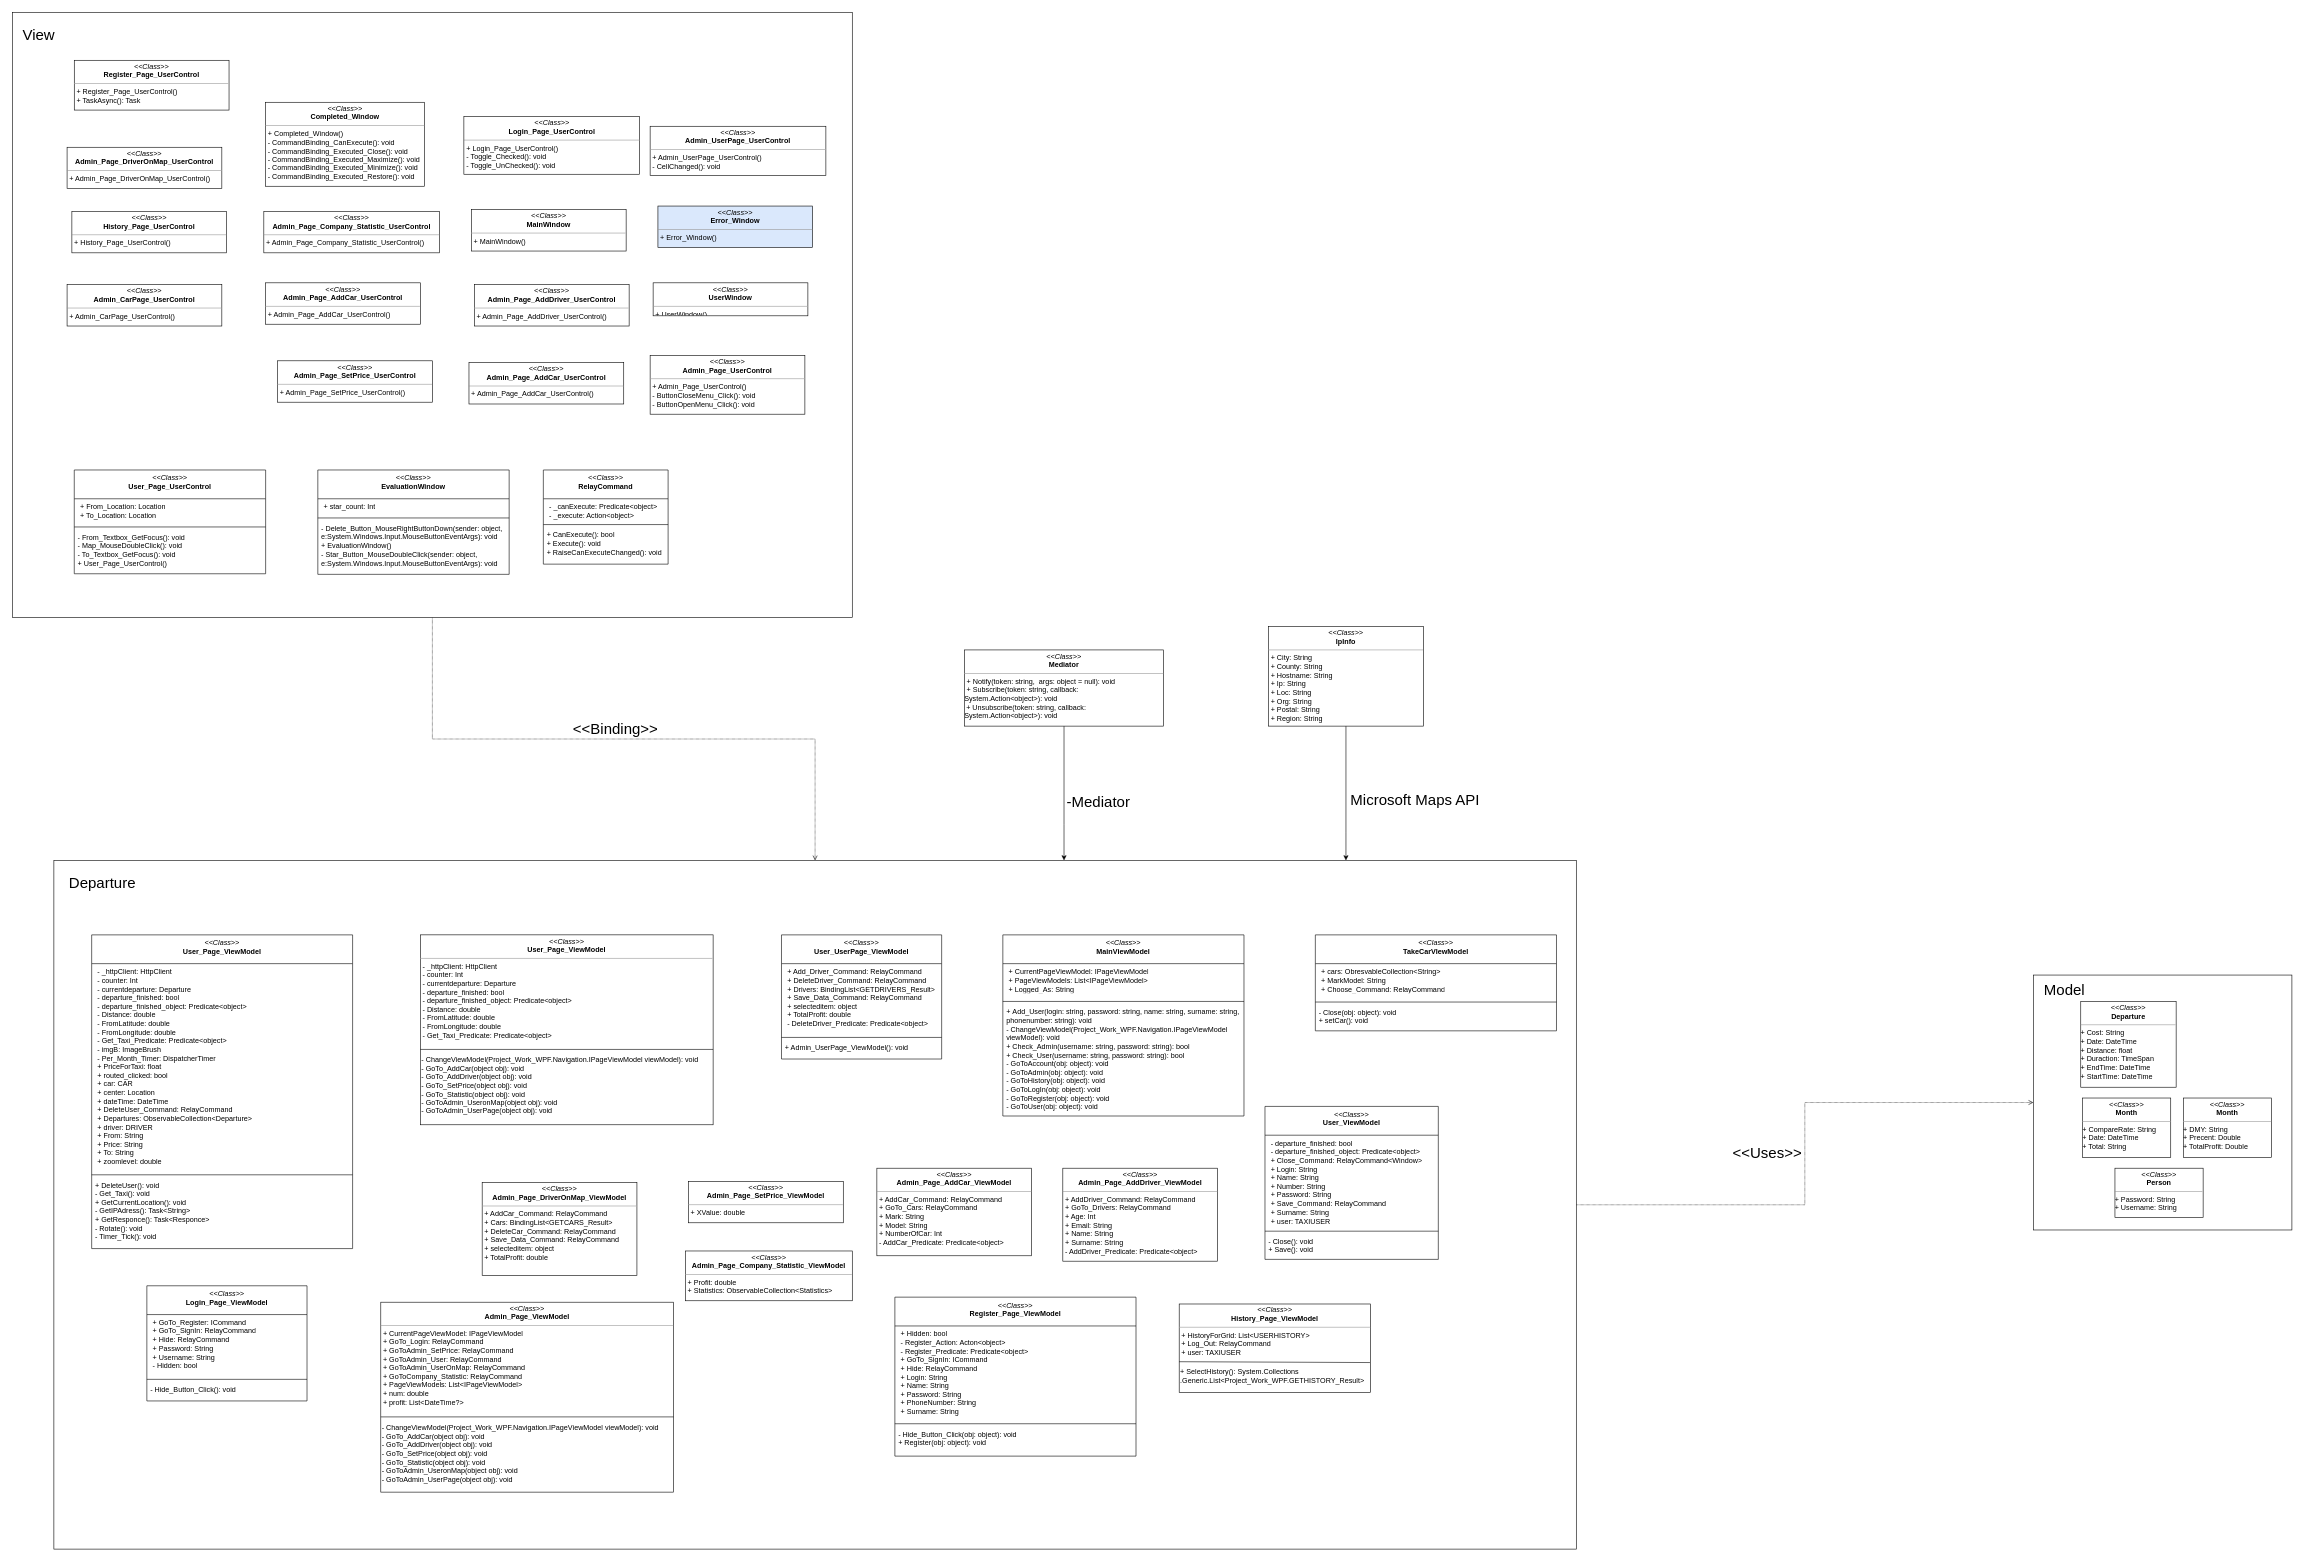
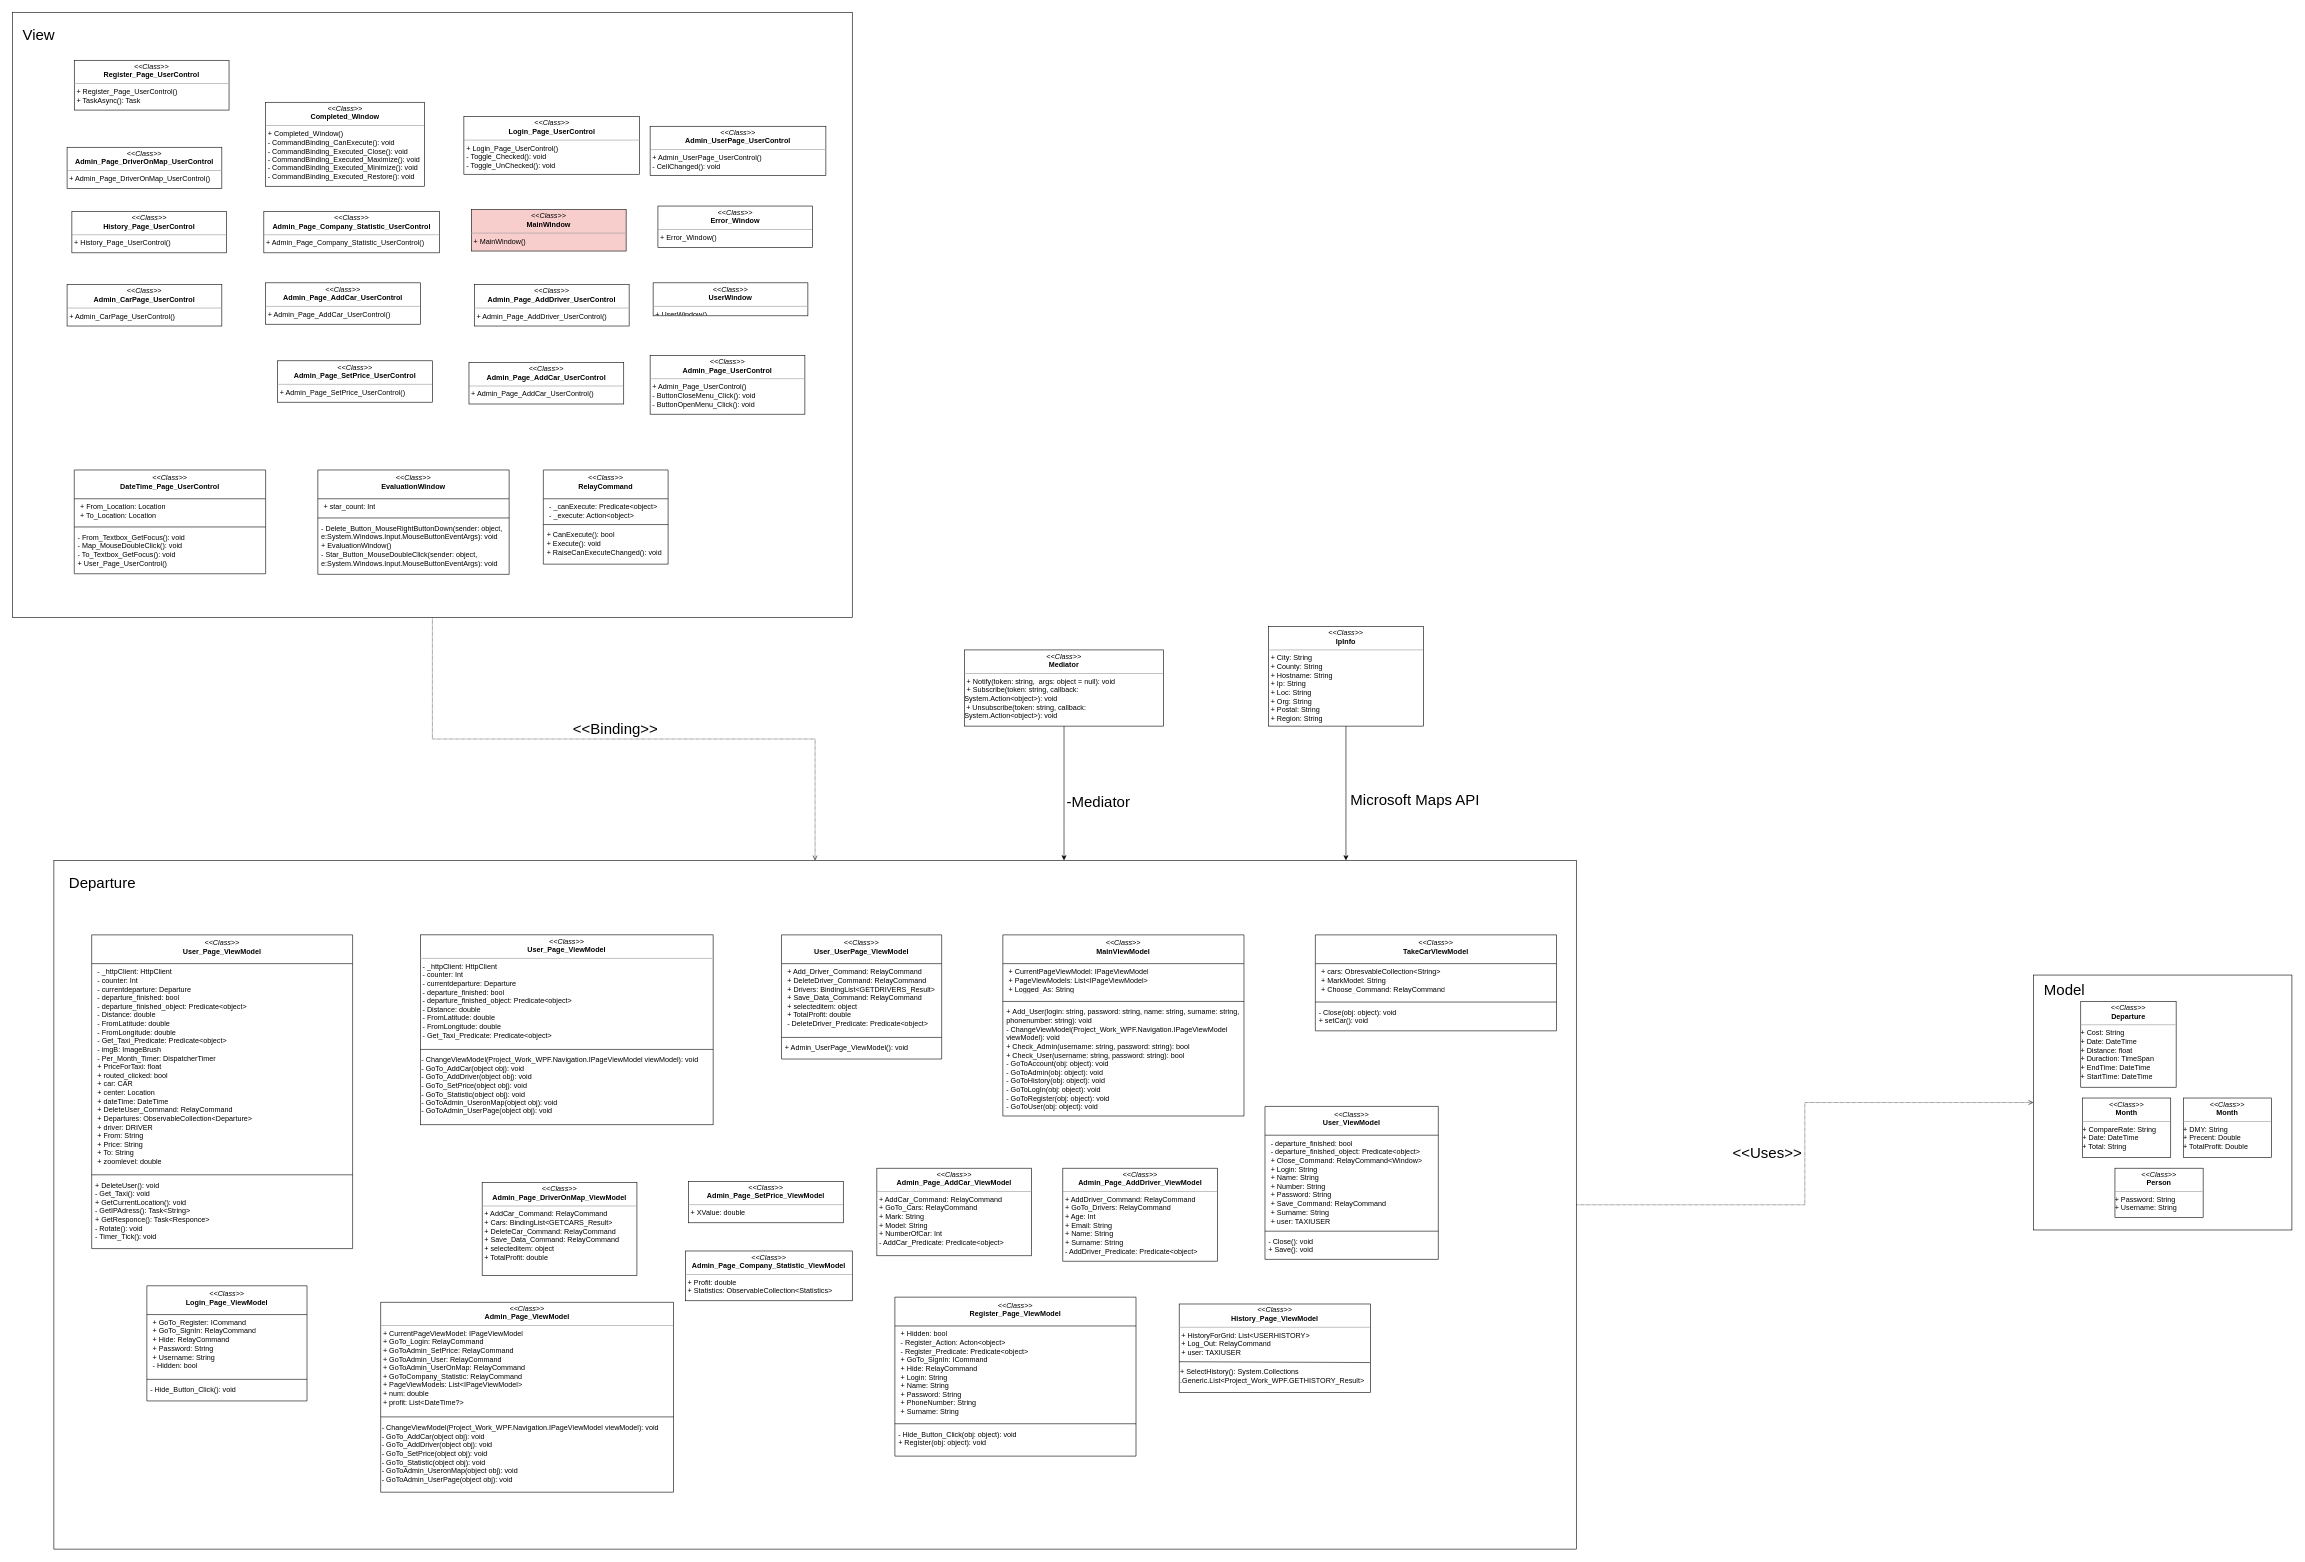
- <mxCell id="75" value="&lt;p style=&quot;margin:0px;margin-top:4px;text-align:center;&quot;&gt;&lt;i&gt;&amp;lt;&amp;lt;Class&amp;gt;&amp;gt;&lt;/i&gt;&lt;br&gt;&lt;b&gt;Error_Window&lt;/b&gt;&lt;/p&gt;&lt;hr size=&quot;1&quot;&gt;&lt;p style=&quot;margin:0px;margin-left:4px;&quot;&gt;+ Error_Window()&lt;/p&gt;" style="verticalAlign=top;align=left;overflow=fill;fontSize=12;fontFamily=Helvetica;html=1;rounded=0;shadow=0;comic=0;labelBackgroundColor=none;strokeWidth=1;fillColor=#dae8fc;" parent="1" vertex="1"><mxGeometry x="1096" y="343" width="258" height="69" as="geometry" /></mxCell>
+ <mxCell id="75" value="&lt;p style=&quot;margin:0px;margin-top:4px;text-align:center;&quot;&gt;&lt;i&gt;&amp;lt;&amp;lt;Class&amp;gt;&amp;gt;&lt;/i&gt;&lt;br&gt;&lt;b&gt;Error_Window&lt;/b&gt;&lt;/p&gt;&lt;hr size=&quot;1&quot;&gt;&lt;p style=&quot;margin:0px;margin-left:4px;&quot;&gt;+ Error_Window()&lt;/p&gt;" style="verticalAlign=top;align=left;overflow=fill;fontSize=12;fontFamily=Helvetica;html=1;rounded=0;shadow=0;comic=0;labelBackgroundColor=none;strokeWidth=1" parent="1" vertex="1"><mxGeometry x="1096" y="343" width="258" height="69" as="geometry" /></mxCell>
- <mxCell id="73" value="&lt;p style=&quot;margin:0px;margin-top:4px;text-align:center;&quot;&gt;&lt;i&gt;&amp;lt;&amp;lt;Class&amp;gt;&amp;gt;&lt;/i&gt;&lt;br&gt;&lt;b&gt;MainWindow&lt;/b&gt;&lt;/p&gt;&lt;hr size=&quot;1&quot;&gt;&lt;p style=&quot;margin:0px;margin-left:4px;&quot;&gt;+ MainWindow()&lt;/p&gt;" style="verticalAlign=top;align=left;overflow=fill;fontSize=12;fontFamily=Helvetica;html=1;rounded=0;shadow=0;comic=0;labelBackgroundColor=none;strokeWidth=1" parent="1" vertex="1"><mxGeometry x="785" y="349" width="258" height="69" as="geometry" /></mxCell>
+ <mxCell id="73" value="&lt;p style=&quot;margin:0px;margin-top:4px;text-align:center;&quot;&gt;&lt;i&gt;&amp;lt;&amp;lt;Class&amp;gt;&amp;gt;&lt;/i&gt;&lt;br&gt;&lt;b&gt;MainWindow&lt;/b&gt;&lt;/p&gt;&lt;hr size=&quot;1&quot;&gt;&lt;p style=&quot;margin:0px;margin-left:4px;&quot;&gt;+ MainWindow()&lt;/p&gt;" style="verticalAlign=top;align=left;overflow=fill;fontSize=12;fontFamily=Helvetica;html=1;rounded=0;shadow=0;comic=0;labelBackgroundColor=none;strokeWidth=1;fillColor=#f8cecc;" parent="1" vertex="1"><mxGeometry x="785" y="349" width="258" height="69" as="geometry" /></mxCell>
- <mxCell id="59" value="&lt;i style=&quot;border-color: var(--border-color); font-weight: 400;&quot;&gt;&amp;lt;&amp;lt;Class&amp;gt;&amp;gt;&lt;/i&gt;&lt;br style=&quot;border-color: var(--border-color); font-weight: 400;&quot;&gt;&lt;b style=&quot;border-color: var(--border-color);&quot;&gt;User_Page_UserControl&lt;/b&gt;" style="swimlane;fontStyle=1;align=center;verticalAlign=top;childLayout=stackLayout;horizontal=1;startSize=48;horizontalStack=0;resizeParent=1;resizeParentMax=0;resizeLast=0;collapsible=1;marginBottom=0;whiteSpace=wrap;html=1;" parent="1" vertex="1"><mxGeometry x="123" y="783" width="319" height="173" as="geometry" /></mxCell>
+ <mxCell id="59" value="&lt;i style=&quot;border-color: var(--border-color); font-weight: 400;&quot;&gt;&amp;lt;&amp;lt;Class&amp;gt;&amp;gt;&lt;/i&gt;&lt;br style=&quot;border-color: var(--border-color); font-weight: 400;&quot;&gt;&lt;b style=&quot;border-color: var(--border-color);&quot;&gt;DateTime_Page_UserControl&lt;/b&gt;" style="swimlane;fontStyle=1;align=center;verticalAlign=top;childLayout=stackLayout;horizontal=1;startSize=48;horizontalStack=0;resizeParent=1;resizeParentMax=0;resizeLast=0;collapsible=1;marginBottom=0;whiteSpace=wrap;html=1;" parent="1" vertex="1"><mxGeometry x="123" y="783" width="319" height="173" as="geometry" /></mxCell>
